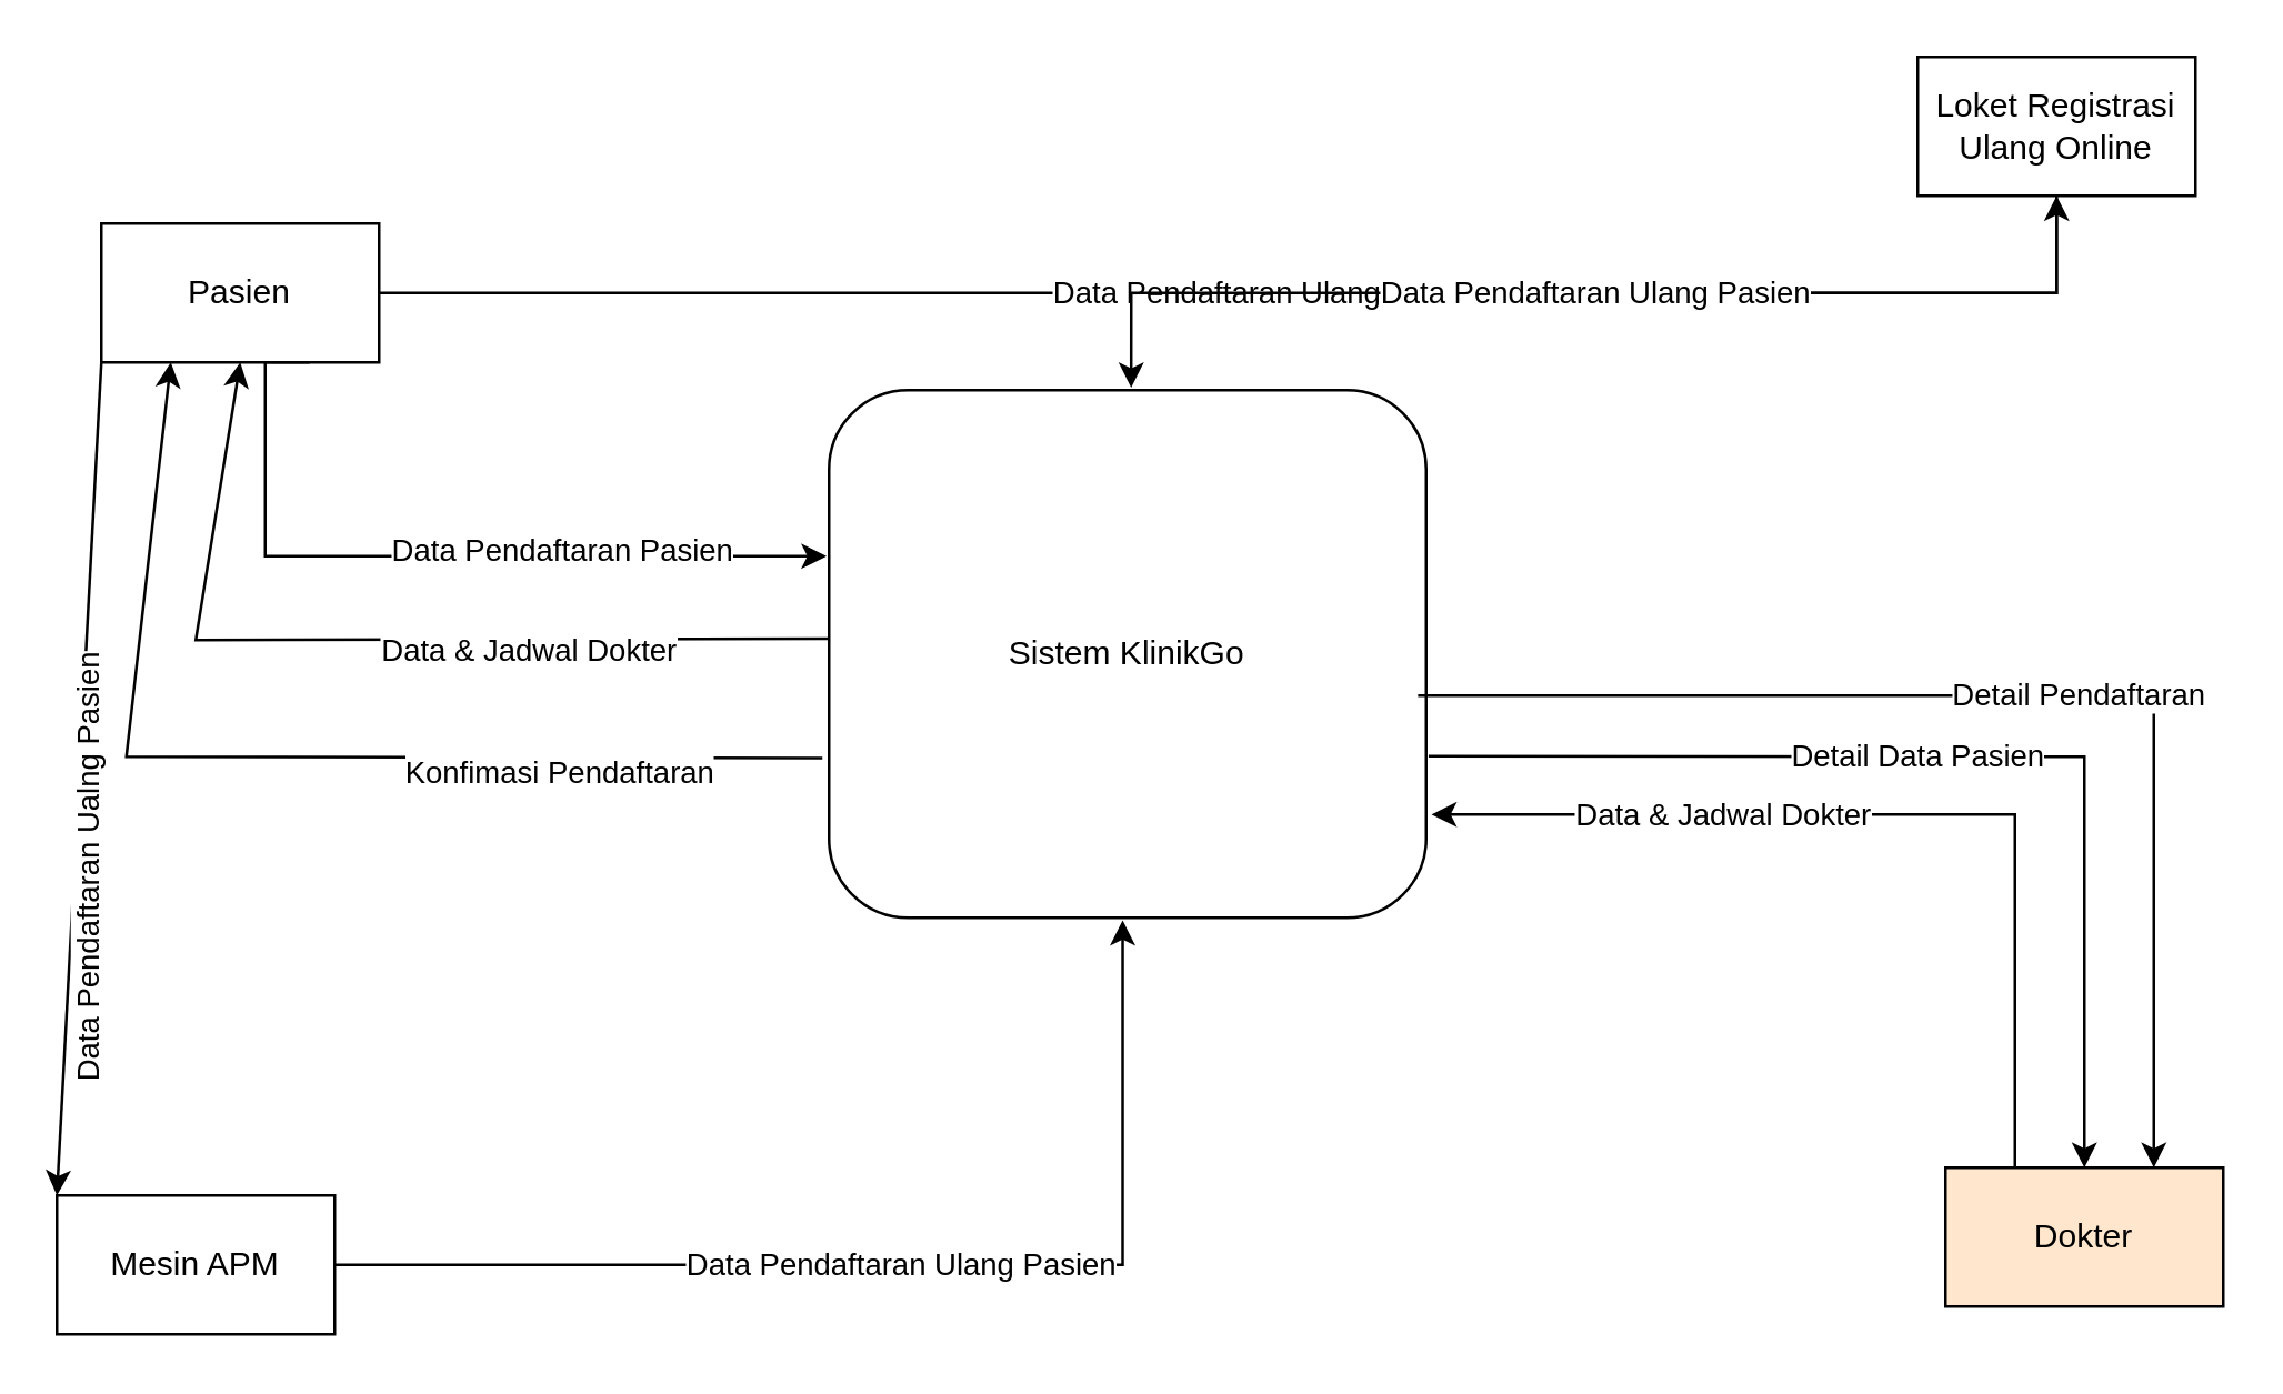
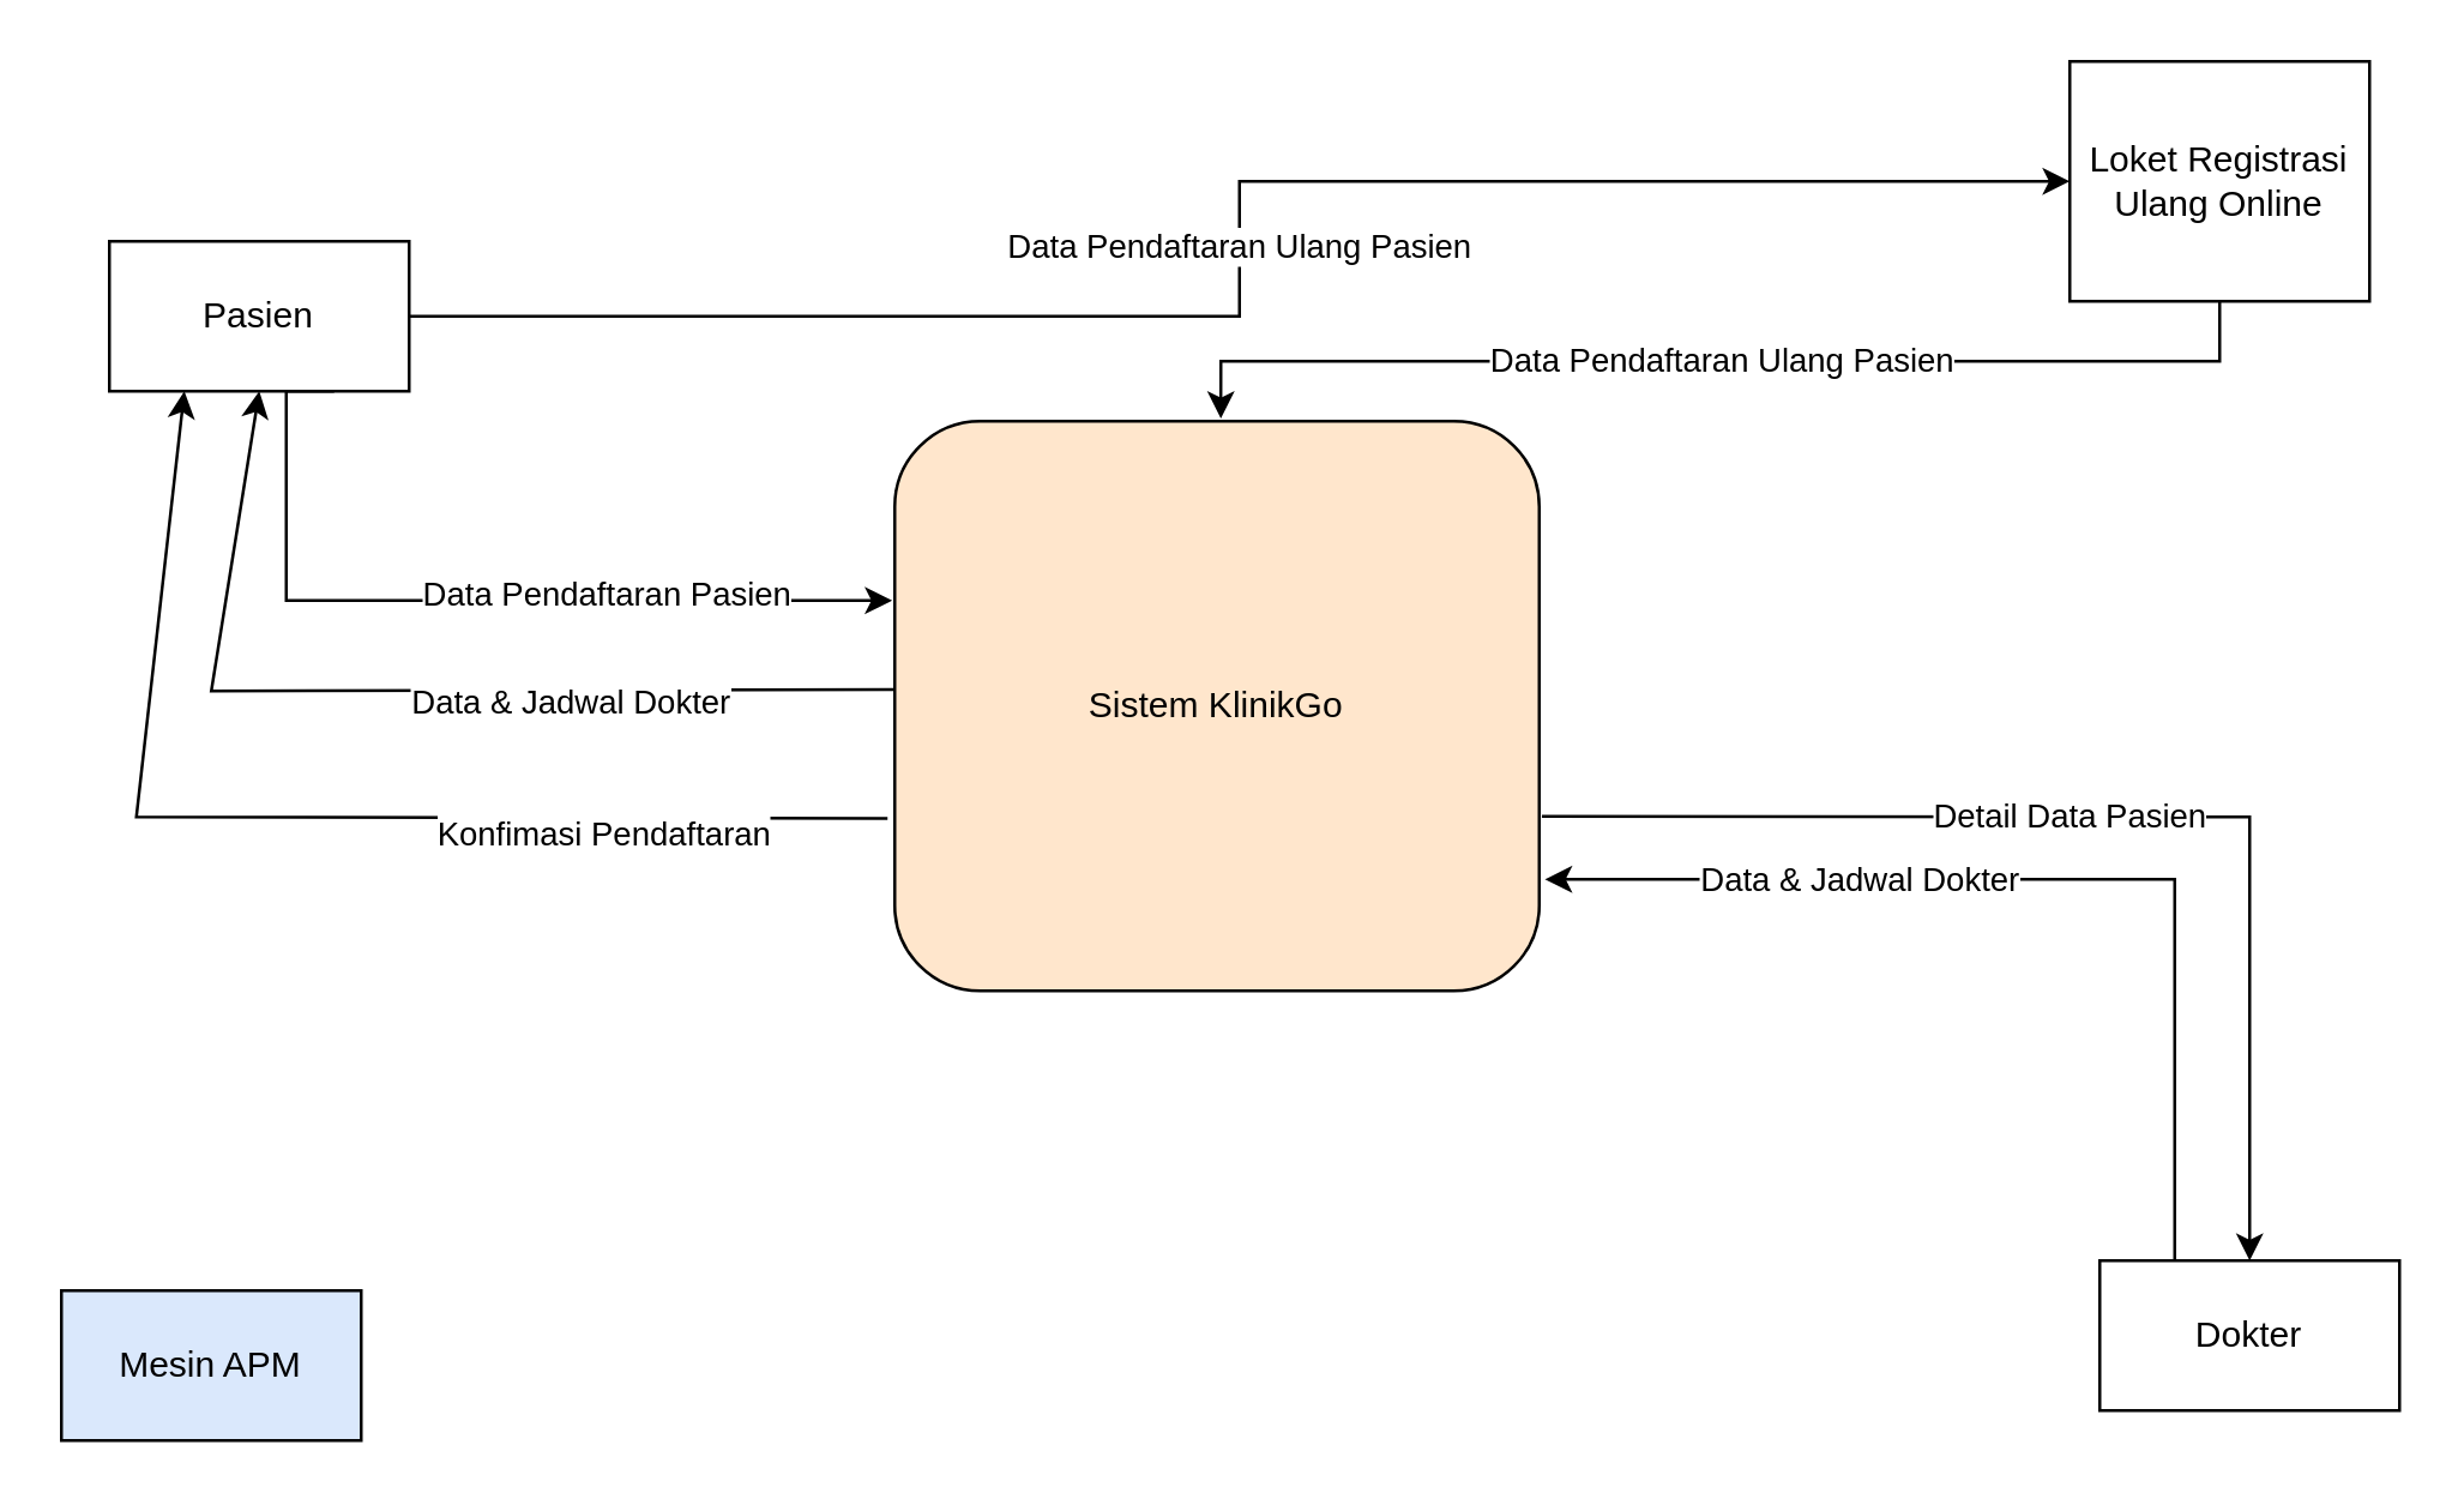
- <mxCell id="12" value="Loket Registrasi Ulang Online" style="html=1;dashed=0;whiteSpace=wrap;" vertex="1" parent="1"><mxGeometry x="690" y="20" width="100" height="50" as="geometry" /></mxCell>
+ <mxCell id="12" value="Loket Registrasi Ulang Online" style="html=1;dashed=0;whiteSpace=wrap;" vertex="1" parent="1"><mxGeometry x="690" y="20" width="100" height="80" as="geometry" /></mxCell>
- <mxCell id="18" value="" style="endArrow=classic;html=1;rounded=0;entryX=0;entryY=0;entryDx=0;entryDy=0;exitX=0;exitY=1;exitDx=0;exitDy=0;" edge="1" parent="1" source="6" target="10"><mxGeometry width="50" height="50" relative="1" as="geometry"><mxPoint x="20" y="350" as="sourcePoint" /><mxPoint x="70" y="300" as="targetPoint" /></mxGeometry></mxCell>
- <mxCell id="19" value="Data Pendaftaran Ualng Pasien" style="edgeLabel;html=1;align=center;verticalAlign=middle;resizable=0;points=[];rotation=-90;" vertex="1" connectable="0" parent="18"><mxGeometry x="-0.431" y="2" relative="1" as="geometry"><mxPoint x="-2" y="98" as="offset" /></mxGeometry></mxCell>
- <mxCell id="2" value="Sistem KlinikGo" style="html=1;dashed=0;whiteSpace=wrap;perimeterSpacing=20;rounded=1;" vertex="1" parent="1"><mxGeometry x="298" y="140" width="215" height="190" as="geometry" /></mxCell>
+ <mxCell id="2" value="Sistem KlinikGo" style="html=1;dashed=0;whiteSpace=wrap;perimeterSpacing=20;rounded=1;fillColor=#ffe6cc;" vertex="1" parent="1"><mxGeometry x="298" y="140" width="215" height="190" as="geometry" /></mxCell>
- <mxCell id="20" value="" style="endArrow=classic;html=1;rounded=0;exitX=0.91;exitY=0.565;exitDx=0;exitDy=0;exitPerimeter=0;entryX=0.75;entryY=0;entryDx=0;entryDy=0;" edge="1" parent="1" source="2" target="8"><mxGeometry width="50" height="50" relative="1" as="geometry"><mxPoint x="670" y="240" as="sourcePoint" /><mxPoint x="720" y="190" as="targetPoint" /><Array as="points"><mxPoint x="775" y="250" /></Array></mxGeometry></mxCell>
- <mxCell id="21" value="Detail Pendaftaran" style="edgeLabel;html=1;align=center;verticalAlign=middle;resizable=0;points=[];" vertex="1" connectable="0" parent="20"><mxGeometry x="0.09" relative="1" as="geometry"><mxPoint as="offset" /></mxGeometry></mxCell>
- <mxCell id="9" value="Data Pendaftaran Ulang Pasien" style="edgeStyle=orthogonalEdgeStyle;rounded=0;orthogonalLoop=1;jettySize=auto;html=1;exitX=1;exitY=0.5;exitDx=0;exitDy=0;entryX=0.493;entryY=0.917;entryDx=0;entryDy=0;entryPerimeter=0;" edge="1" parent="1" source="10" target="2"><mxGeometry relative="1" as="geometry" /></mxCell>
- <mxCell id="8" value="Dokter" style="html=1;dashed=0;whiteSpace=wrap;fillColor=#ffe6cc;" vertex="1" parent="1"><mxGeometry x="700" y="420" width="100" height="50" as="geometry" /></mxCell>
+ <mxCell id="8" value="Dokter" style="html=1;dashed=0;whiteSpace=wrap;" vertex="1" parent="1"><mxGeometry x="700" y="420" width="100" height="50" as="geometry" /></mxCell>
- <mxCell id="10" value="Mesin APM" style="html=1;dashed=0;whiteSpace=wrap;" vertex="1" parent="1"><mxGeometry x="20" y="430" width="100" height="50" as="geometry" /></mxCell>
+ <mxCell id="10" value="Mesin APM" style="html=1;dashed=0;whiteSpace=wrap;fillColor=#dae8fc;" vertex="1" parent="1"><mxGeometry x="20" y="430" width="100" height="50" as="geometry" /></mxCell>
